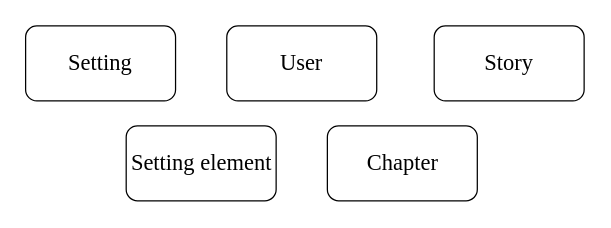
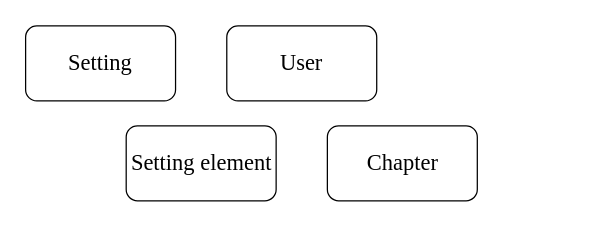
- <mxCell id="4" value="&lt;font style=&quot;font-size: 18px;&quot; face=&quot;Garamond&quot;&gt;Story&lt;/font&gt;" style="rounded=1;whiteSpace=wrap;html=1;fontSize=16;" parent="1" vertex="1"><mxGeometry x="347" y="20" width="120" height="60" as="geometry" /></mxCell>
